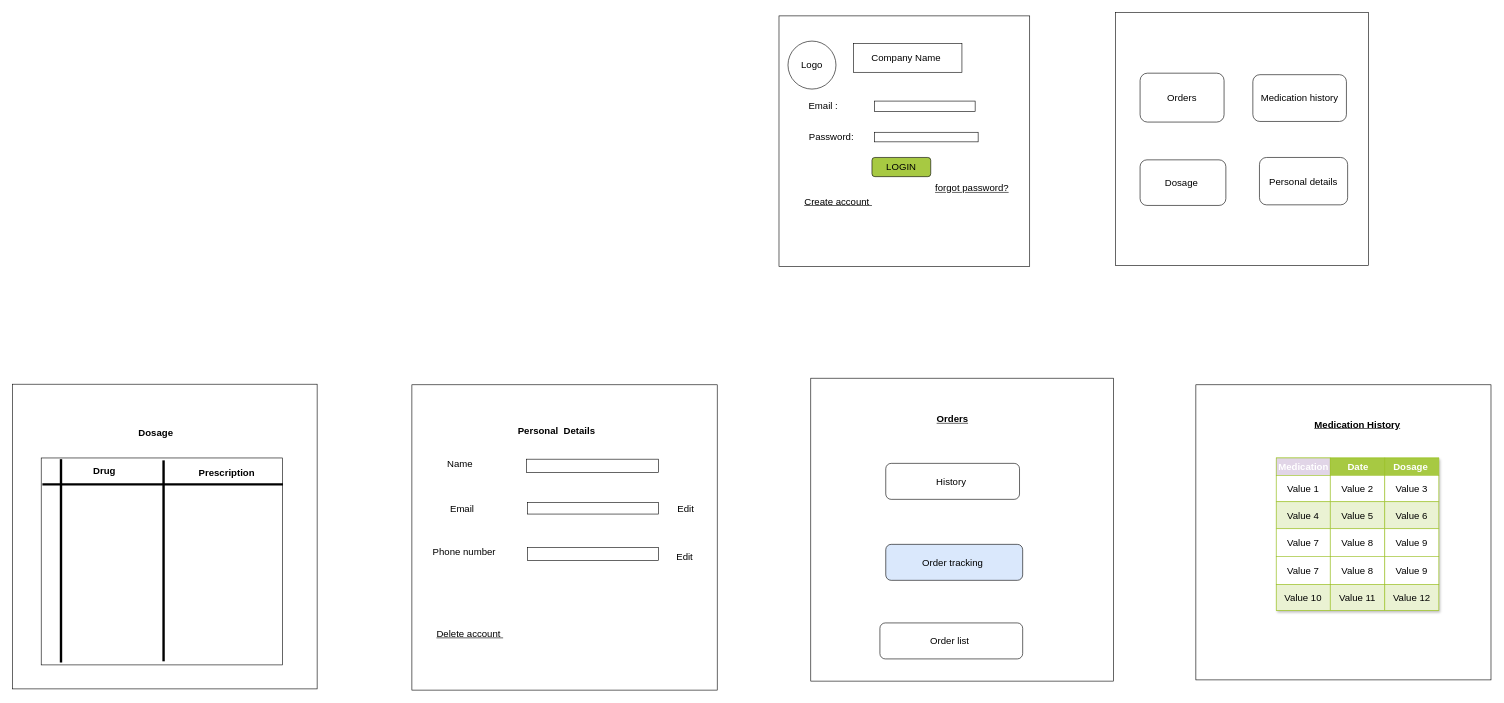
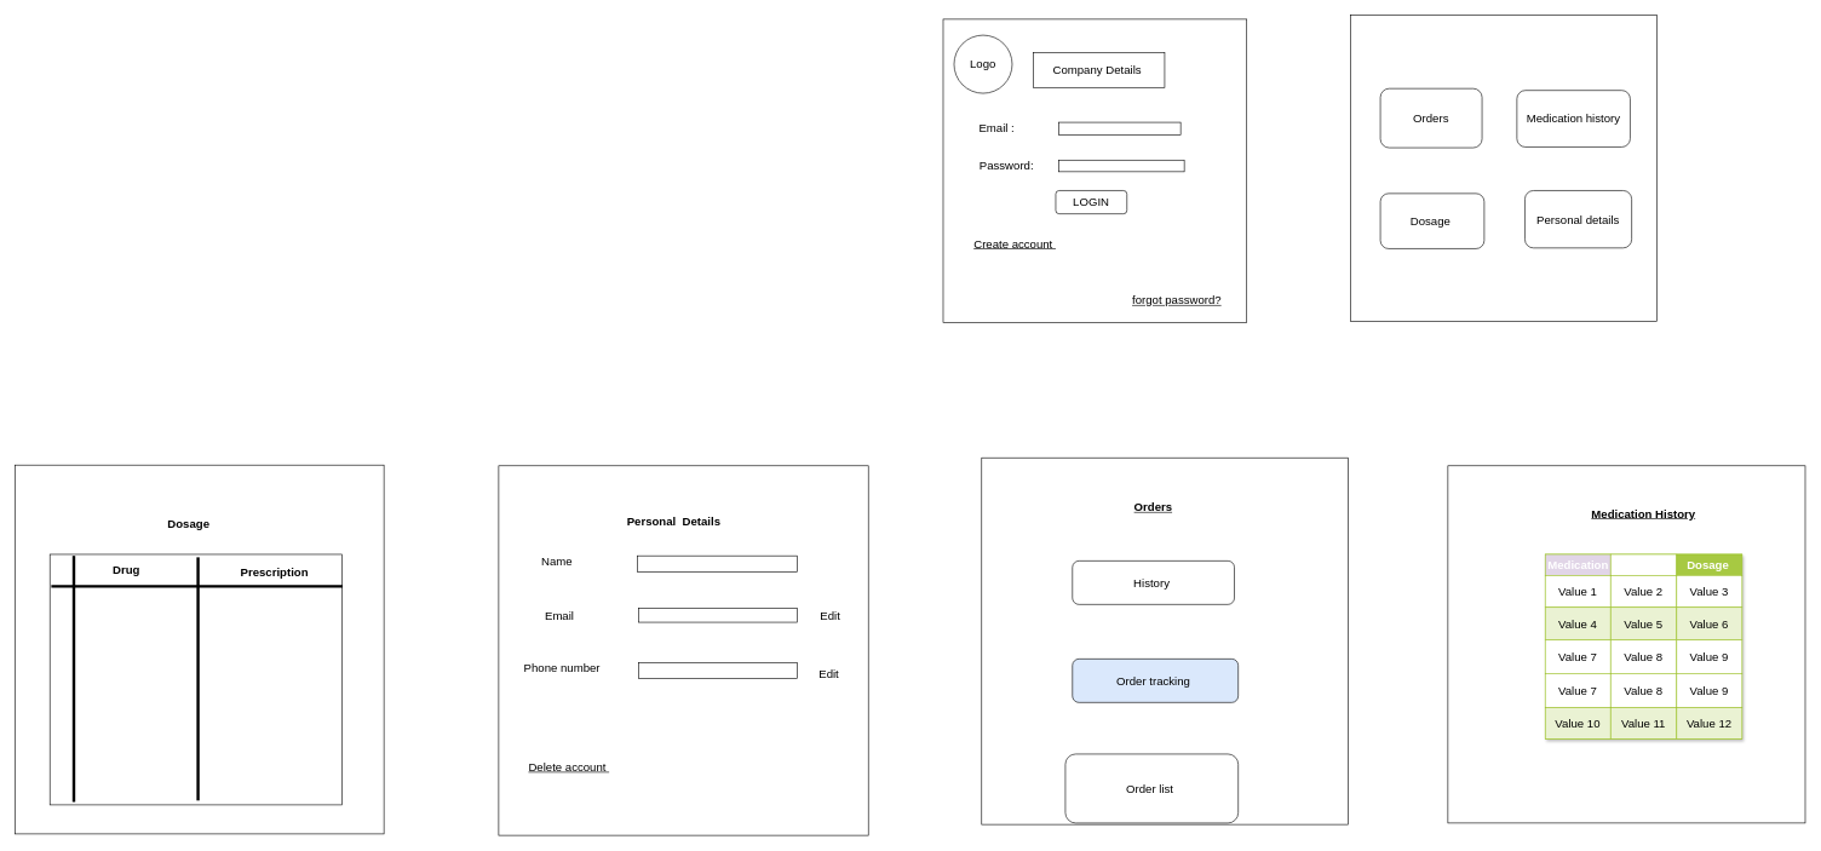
- <mxCell id="3" value="Company Name&amp;nbsp;" style="rounded=0;whiteSpace=wrap;html=1;fontSize=16;" vertex="1" parent="1"><mxGeometry x="1422" y="72" width="181" height="48" as="geometry" /></mxCell>
+ <mxCell id="3" value="Company Details&amp;nbsp;" style="rounded=0;whiteSpace=wrap;html=1;fontSize=16;" vertex="1" parent="1"><mxGeometry x="1422" y="72" width="181" height="48" as="geometry" /></mxCell>
- <mxCell id="15" value="Logo" style="ellipse;whiteSpace=wrap;html=1;aspect=fixed;fontSize=16;" vertex="1" parent="1"><mxGeometry x="1313" y="68" width="80" height="80" as="geometry" /></mxCell>
+ <mxCell id="15" value="Logo" style="ellipse;whiteSpace=wrap;html=1;aspect=fixed;fontSize=16;" vertex="1" parent="1"><mxGeometry x="1313" y="48" width="80" height="80" as="geometry" /></mxCell>
- <mxCell id="9" value="LOGIN" style="rounded=1;whiteSpace=wrap;html=1;fontSize=16;fillColor=#a7c942;" vertex="1" parent="1"><mxGeometry x="1453" y="262" width="98" height="32" as="geometry" /></mxCell>
+ <mxCell id="9" value="LOGIN" style="rounded=1;whiteSpace=wrap;html=1;fontSize=16;" vertex="1" parent="1"><mxGeometry x="1453" y="262" width="98" height="32" as="geometry" /></mxCell>
- <mxCell id="14" value="&lt;u&gt;forgot password?&lt;/u&gt;" style="text;html=1;strokeColor=none;fillColor=none;align=center;verticalAlign=middle;whiteSpace=wrap;rounded=0;fontSize=16;" vertex="1" parent="1"><mxGeometry x="1548" y="298" width="144" height="30" as="geometry" /></mxCell>
+ <mxCell id="14" value="&lt;u&gt;forgot password?&lt;/u&gt;" style="text;html=1;strokeColor=none;fillColor=none;align=center;verticalAlign=middle;whiteSpace=wrap;rounded=0;fontSize=16;" vertex="1" parent="1"><mxGeometry x="1548" y="398" width="144" height="30" as="geometry" /></mxCell>
- <mxCell id="28" value="Date" style="connectable=0;recursiveResize=0;strokeColor=inherit;fillColor=#A7C942;align=center;fontStyle=1;fontColor=#FFFFFF;html=1;fontSize=16;" vertex="1" parent="26"><mxGeometry x="90" width="91" height="29" as="geometry"><mxRectangle width="91" height="29" as="alternateBounds" /></mxGeometry></mxCell>
+ <mxCell id="28" value="Date" style="connectable=0;recursiveResize=0;strokeColor=inherit;fillColor=#ffffff;align=center;fontStyle=1;fontColor=#FFFFFF;html=1;fontSize=16;" vertex="1" parent="26"><mxGeometry x="90" width="91" height="29" as="geometry"><mxRectangle width="91" height="29" as="alternateBounds" /></mxGeometry></mxCell>
- <mxCell id="21" value="Order list&amp;nbsp;" style="rounded=1;whiteSpace=wrap;html=1;fontSize=16;" vertex="1" parent="1"><mxGeometry x="1466.25" y="1038" width="238" height="60" as="geometry" /></mxCell>
+ <mxCell id="21" value="Order list&amp;nbsp;" style="rounded=1;whiteSpace=wrap;html=1;fontSize=16;" vertex="1" parent="1"><mxGeometry x="1466.25" y="1038" width="238" height="95" as="geometry" /></mxCell>
